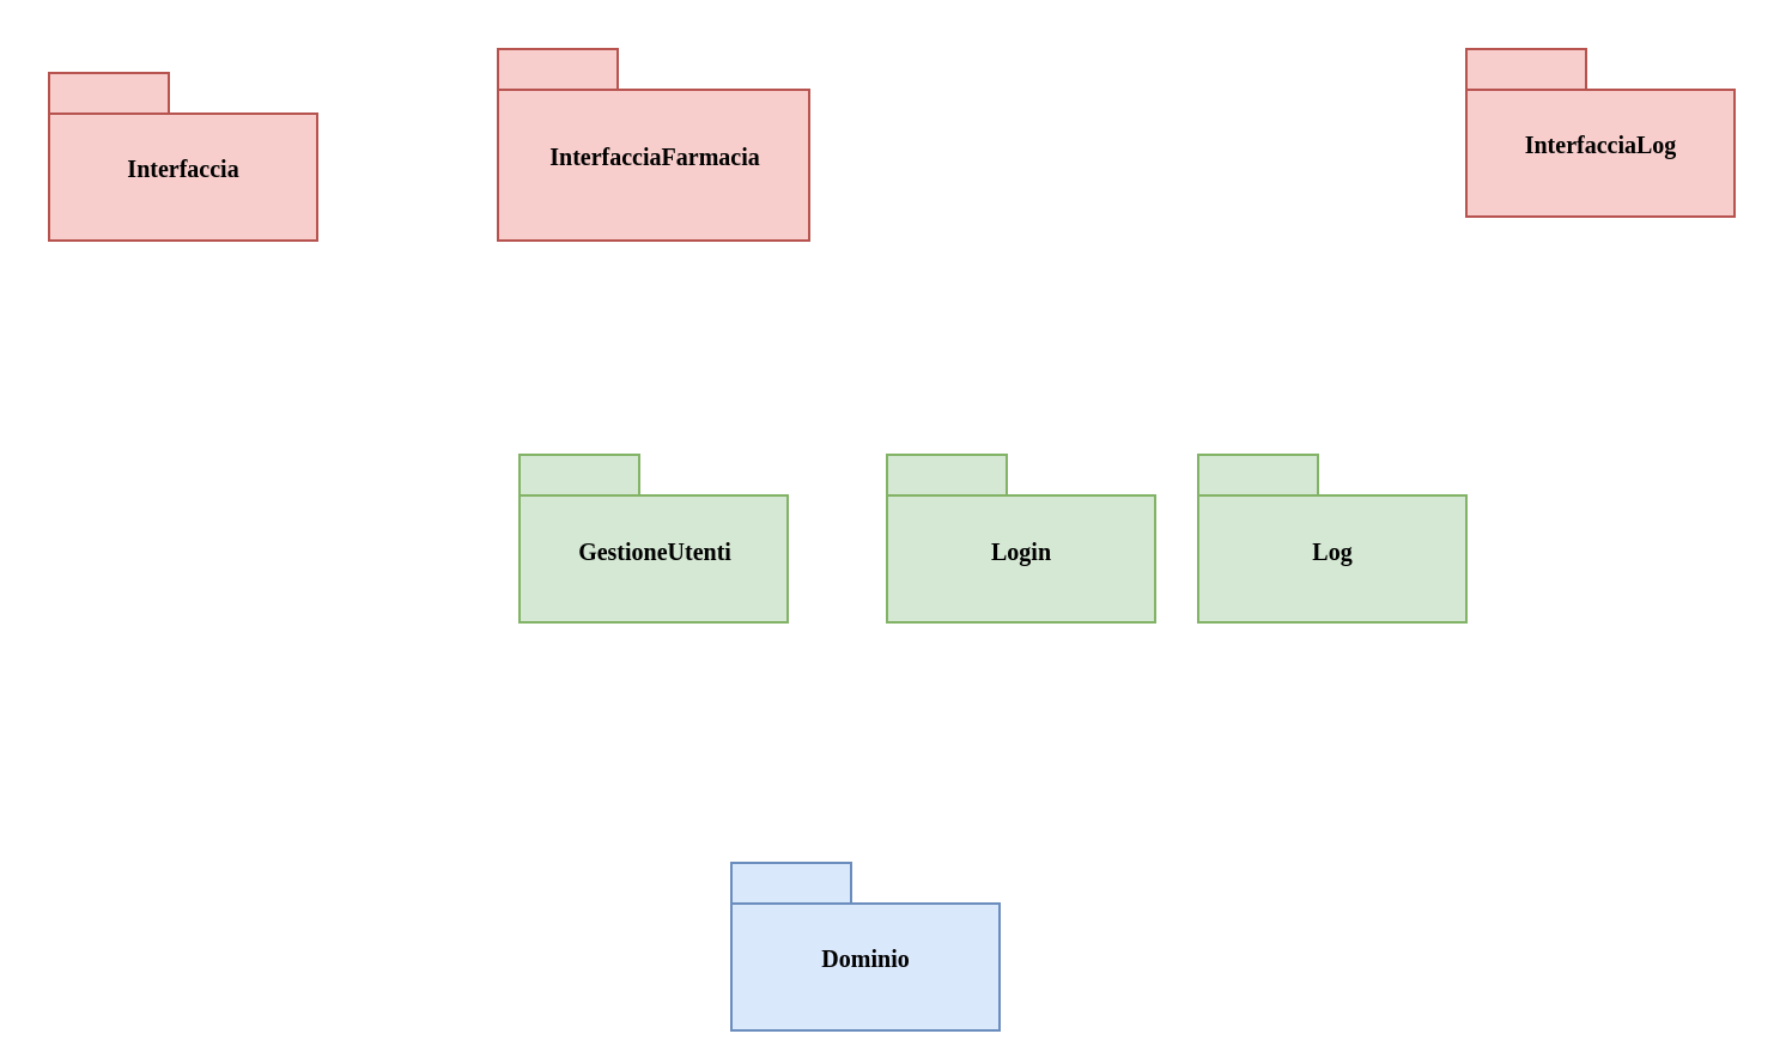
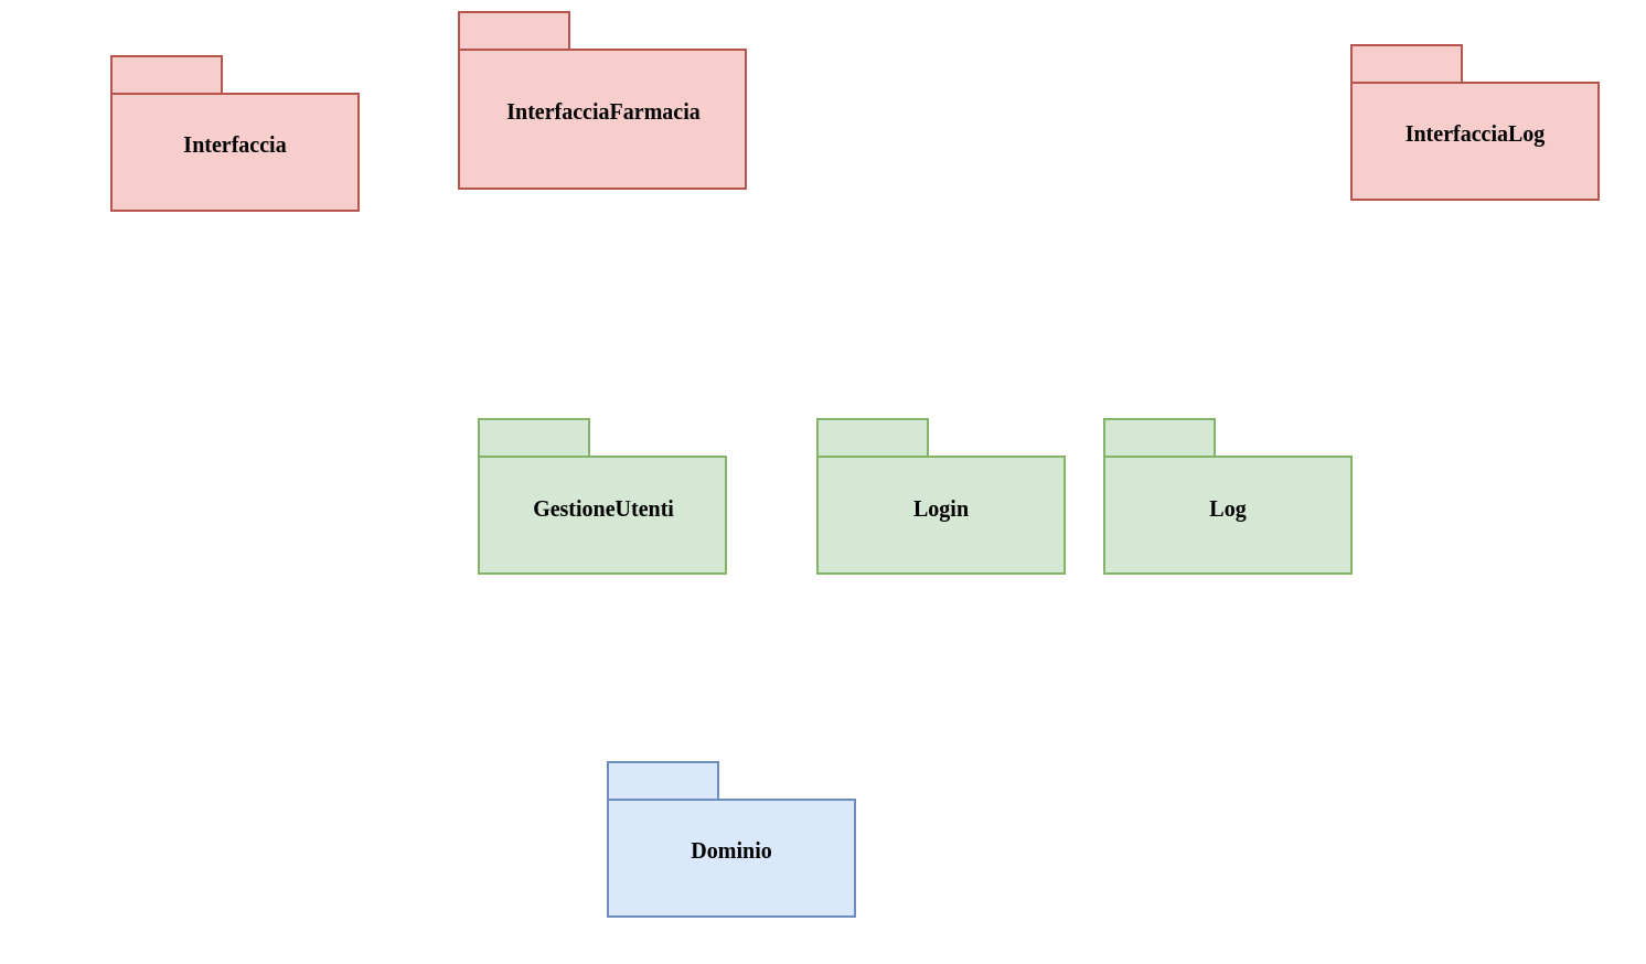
- <mxCell id="5" value="InterfacciaFarmacia" style="shape=folder;fontStyle=1;spacingTop=10;tabWidth=50;tabHeight=17;tabPosition=left;html=1;rounded=0;shadow=0;comic=0;labelBackgroundColor=none;strokeColor=#b85450;strokeWidth=1;fillColor=#f8cecc;fontFamily=Verdana;fontSize=10;align=center;" vertex="1" parent="1"><mxGeometry x="207.5" y="20" width="130" height="80" as="geometry" /></mxCell>
+ <mxCell id="5" value="InterfacciaFarmacia" style="shape=folder;fontStyle=1;spacingTop=10;tabWidth=50;tabHeight=17;tabPosition=left;html=1;rounded=0;shadow=0;comic=0;labelBackgroundColor=none;strokeColor=#b85450;strokeWidth=1;fillColor=#f8cecc;fontFamily=Verdana;fontSize=10;align=center;" vertex="1" parent="1"><mxGeometry x="207.5" y="5" width="130" height="80" as="geometry" /></mxCell>
- <mxCell id="6" value="Interfaccia" style="shape=folder;fontStyle=1;spacingTop=10;tabWidth=50;tabHeight=17;tabPosition=left;html=1;rounded=0;shadow=0;comic=0;labelBackgroundColor=none;strokeColor=#b85450;strokeWidth=1;fillColor=#f8cecc;fontFamily=Verdana;fontSize=10;align=center;" vertex="1" parent="1"><mxGeometry x="20" y="30" width="112" height="70" as="geometry" /></mxCell>
+ <mxCell id="6" value="Interfaccia" style="shape=folder;fontStyle=1;spacingTop=10;tabWidth=50;tabHeight=17;tabPosition=left;html=1;rounded=0;shadow=0;comic=0;labelBackgroundColor=none;strokeColor=#b85450;strokeWidth=1;fillColor=#f8cecc;fontFamily=Verdana;fontSize=10;align=center;" vertex="1" parent="1"><mxGeometry x="50" y="25" width="112" height="70" as="geometry" /></mxCell>
- <mxCell id="2" value="Dominio" style="shape=folder;fontStyle=1;spacingTop=10;tabWidth=50;tabHeight=17;tabPosition=left;html=1;rounded=0;shadow=0;comic=0;labelBackgroundColor=none;strokeColor=#6c8ebf;strokeWidth=1;fillColor=#dae8fc;fontFamily=Verdana;fontSize=10;align=center;" parent="1" vertex="1"><mxGeometry x="305" y="360" width="112" height="70" as="geometry" /></mxCell>
+ <mxCell id="2" value="Dominio" style="shape=folder;fontStyle=1;spacingTop=10;tabWidth=50;tabHeight=17;tabPosition=left;html=1;rounded=0;shadow=0;comic=0;labelBackgroundColor=none;strokeColor=#6c8ebf;strokeWidth=1;fillColor=#dae8fc;fontFamily=Verdana;fontSize=10;align=center;" parent="1" vertex="1"><mxGeometry x="275" y="345" width="112" height="70" as="geometry" /></mxCell>
